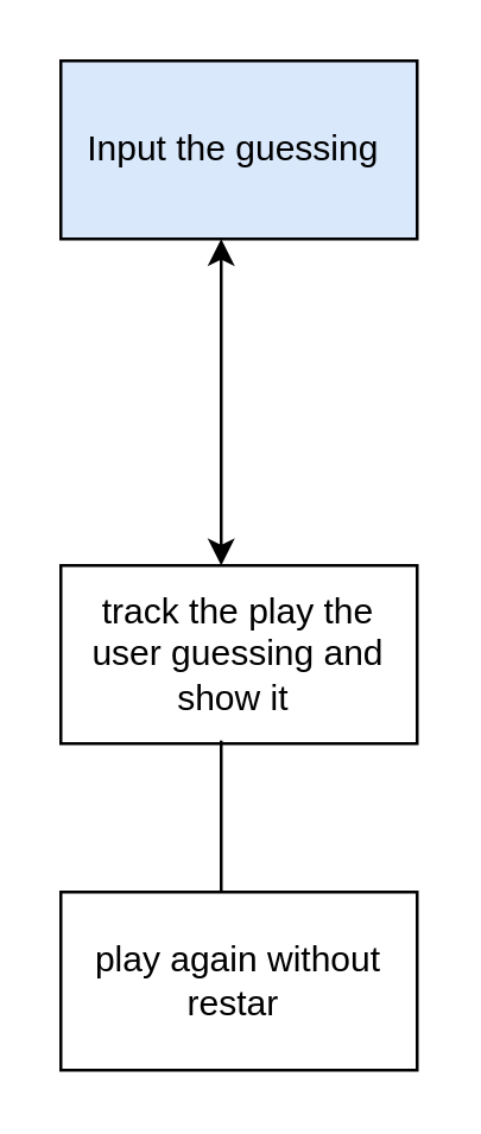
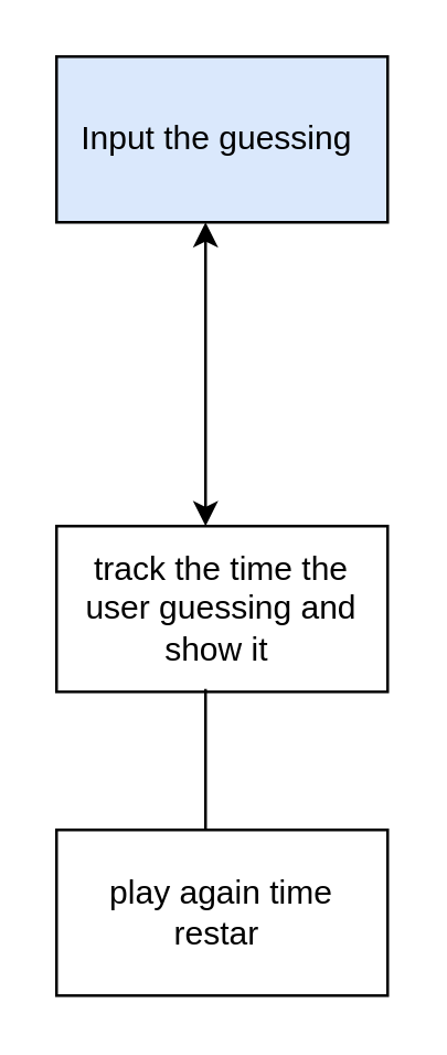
- <mxCell id="4" value="track the play the user guessing and show it&amp;nbsp;" style="rounded=0;whiteSpace=wrap;html=1;" vertex="1" parent="1"><mxGeometry x="20" y="190" width="120" height="60" as="geometry" /></mxCell>
+ <mxCell id="4" value="track the time the user guessing and show it&amp;nbsp;" style="rounded=0;whiteSpace=wrap;html=1;" vertex="1" parent="1"><mxGeometry x="20" y="190" width="120" height="60" as="geometry" /></mxCell>
- <mxCell id="6" value="play again without restar&amp;nbsp;" style="rounded=0;whiteSpace=wrap;html=1;" vertex="1" parent="1"><mxGeometry x="20" y="300" width="120" height="60" as="geometry" /></mxCell>
+ <mxCell id="6" value="play again time restar&amp;nbsp;" style="rounded=0;whiteSpace=wrap;html=1;" vertex="1" parent="1"><mxGeometry x="20" y="300" width="120" height="60" as="geometry" /></mxCell>
